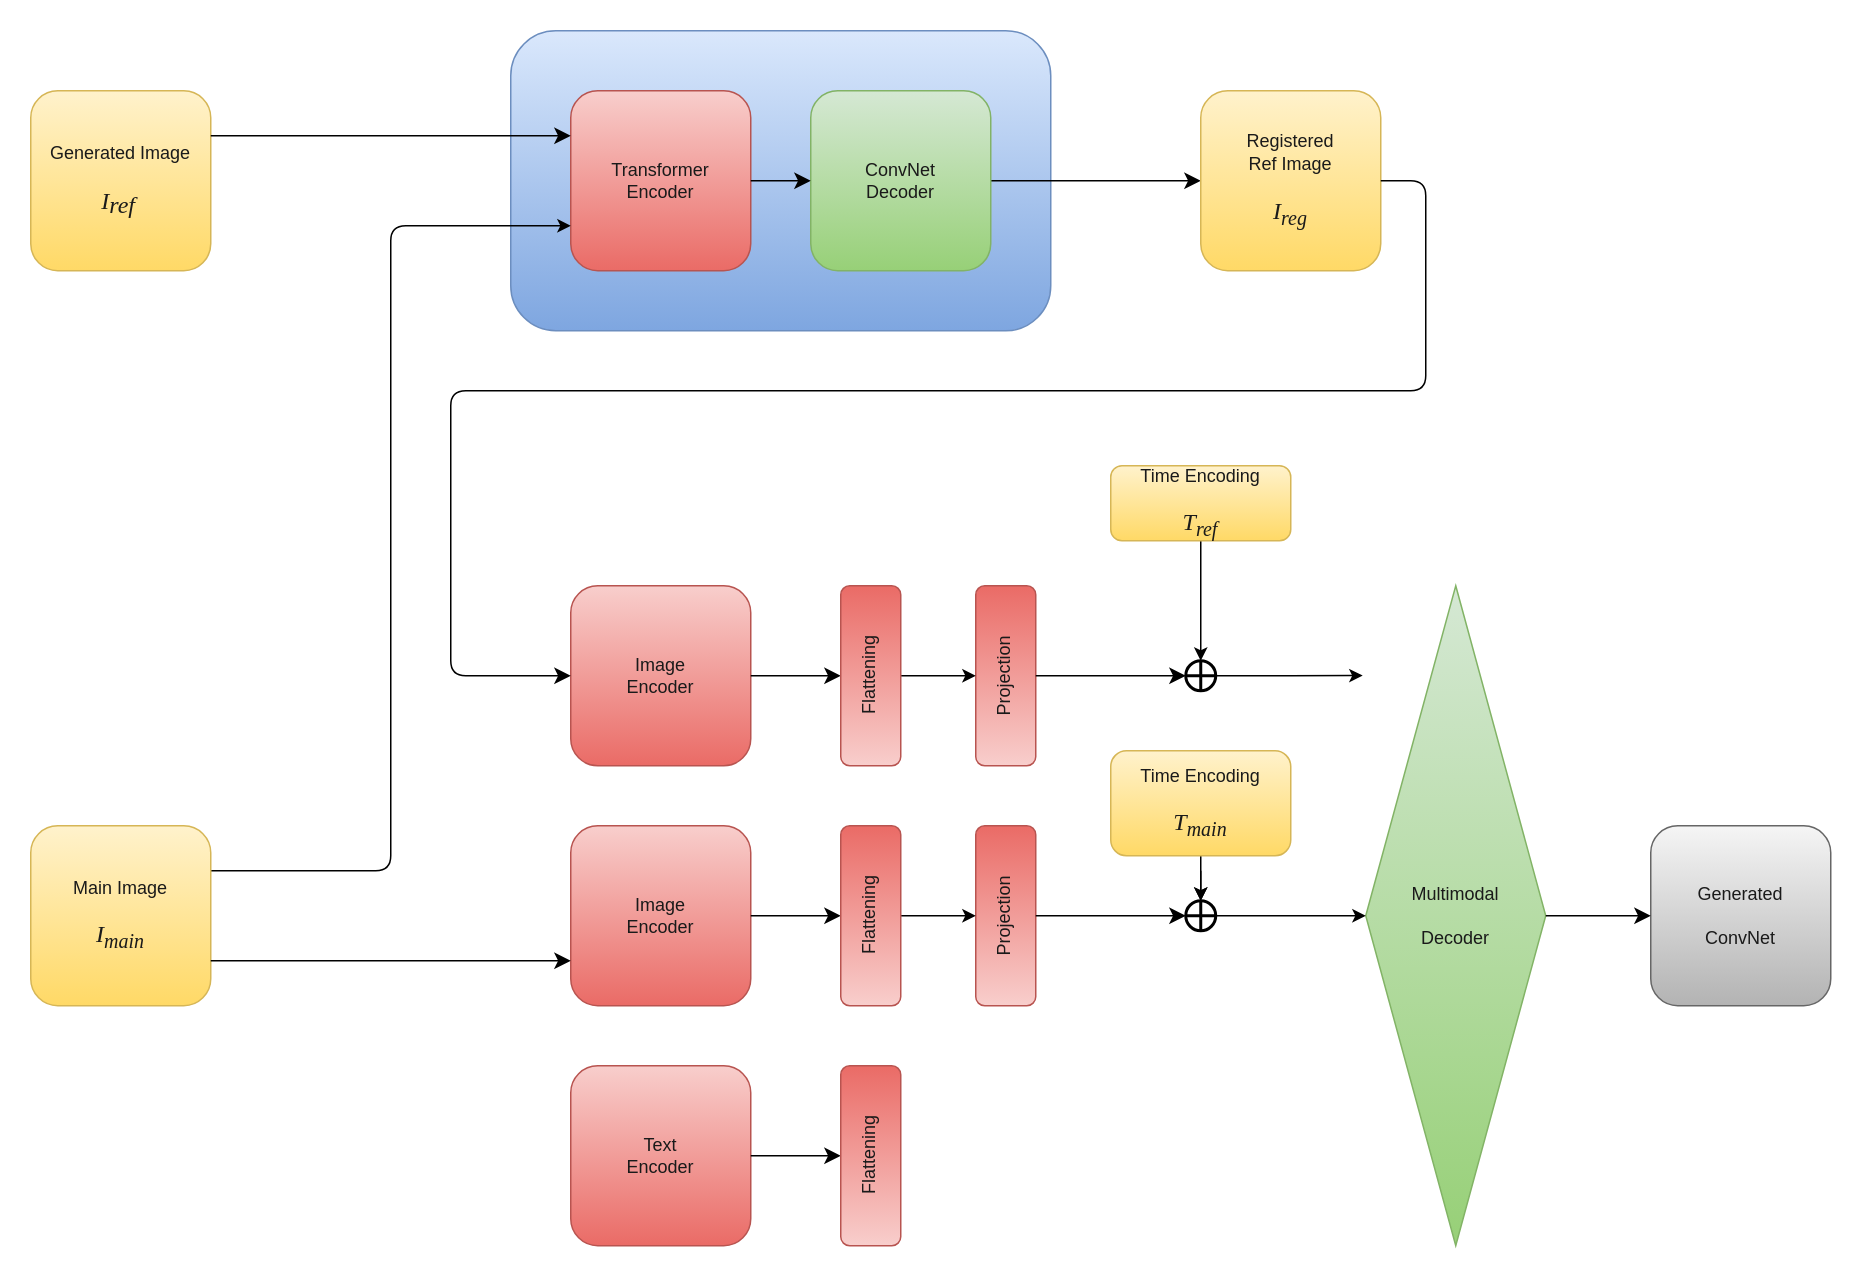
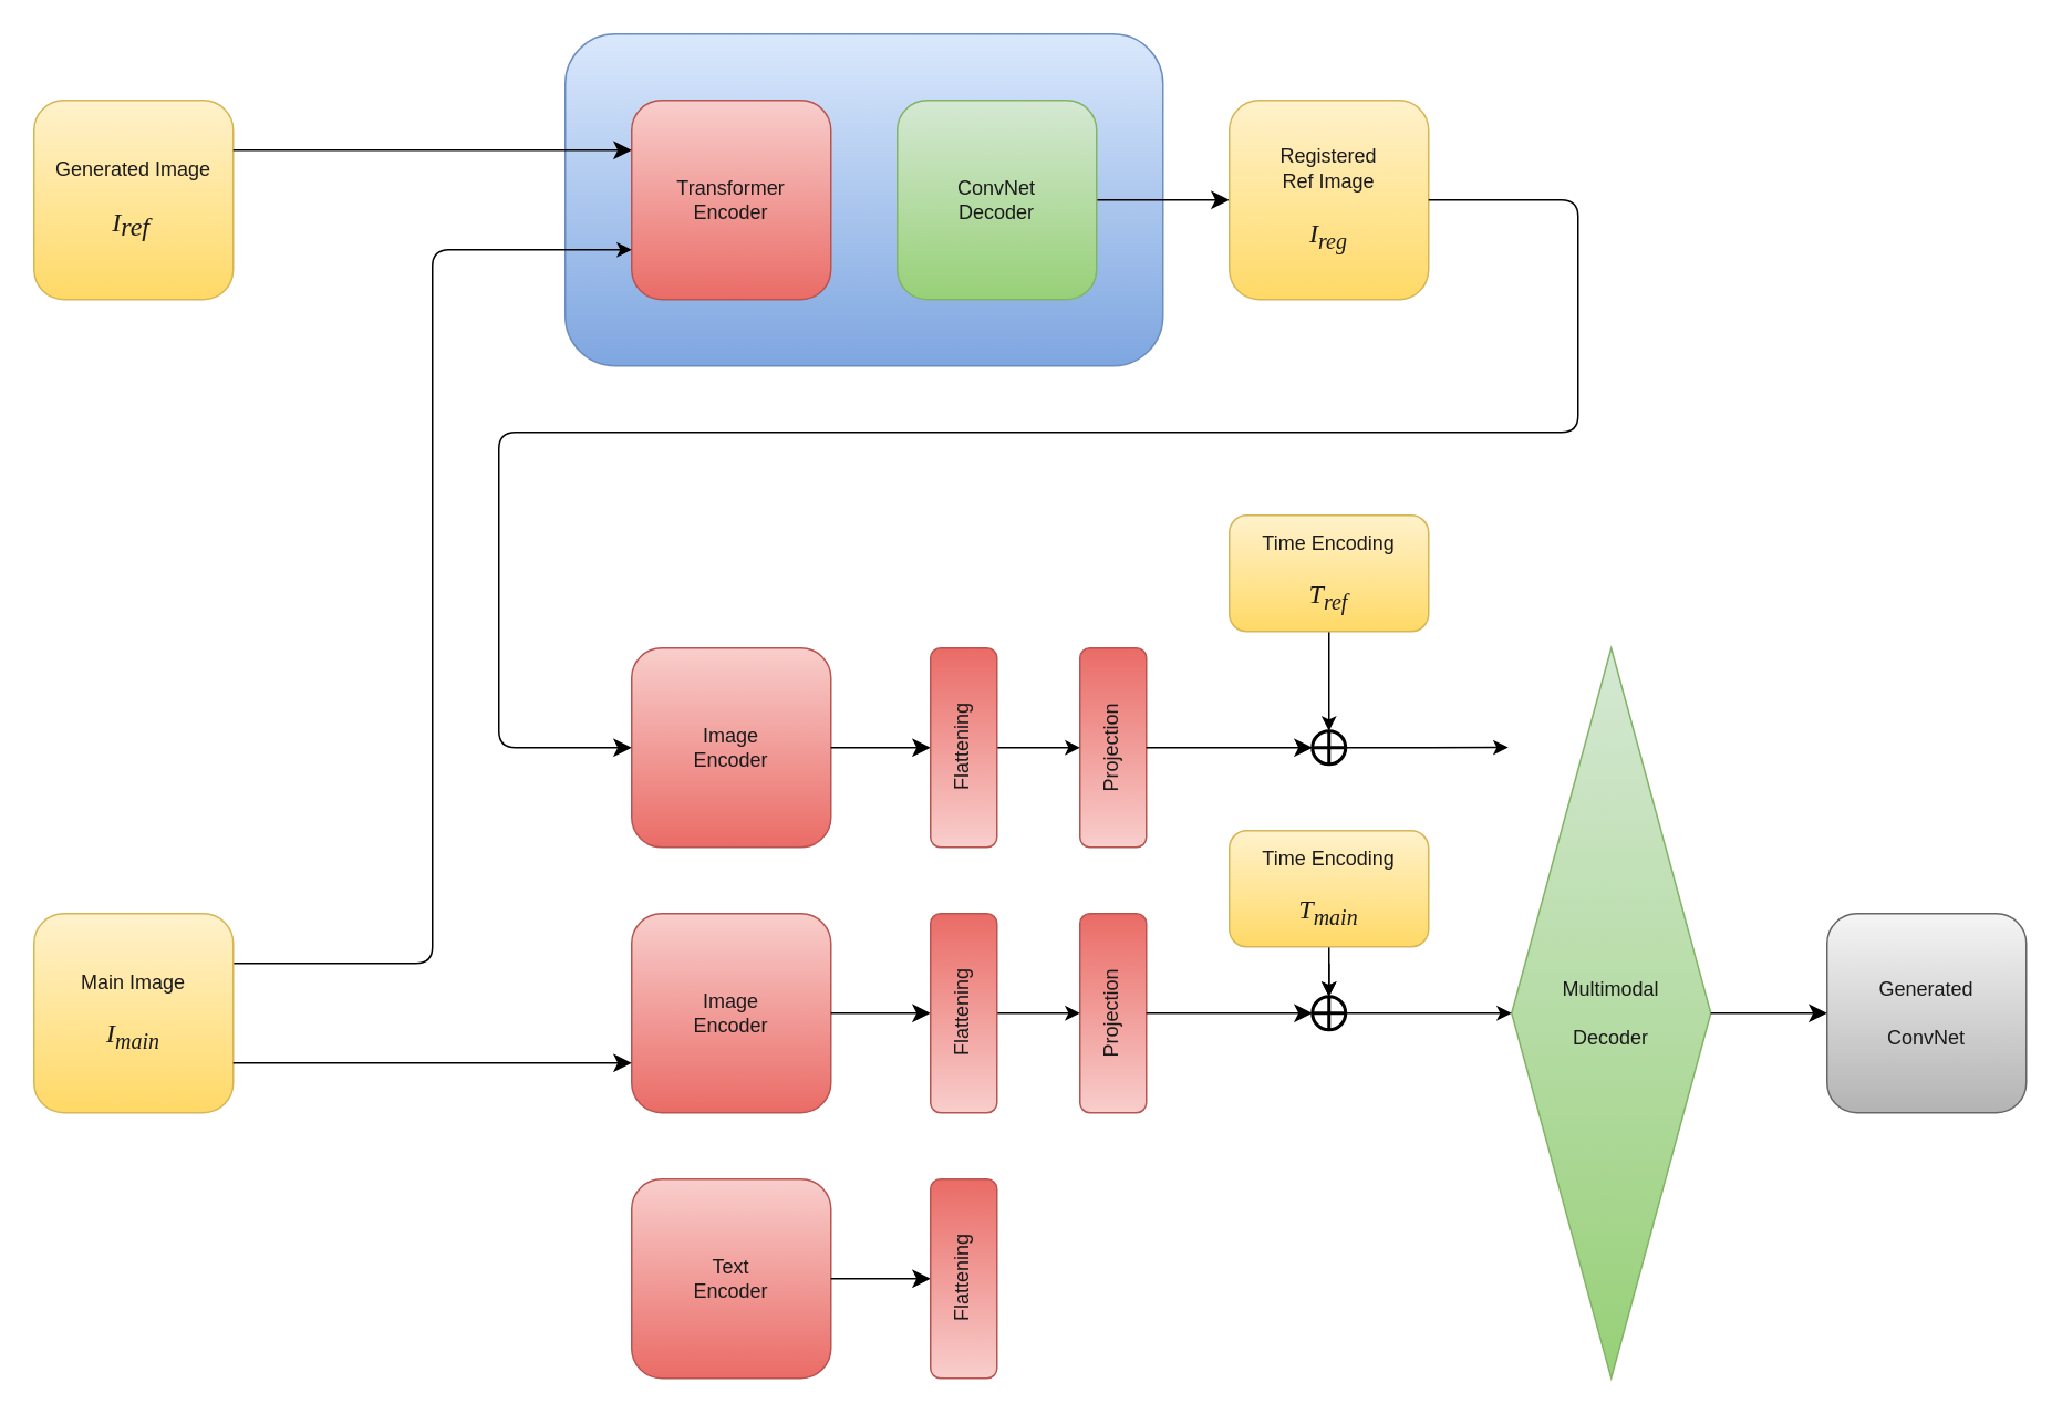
- <mxCell id="27" value="" style="endArrow=classic;html=1;rounded=0;fontSize=12;startSize=8;endSize=8;curved=1;exitX=1;exitY=0.5;exitDx=0;exitDy=0;entryX=0;entryY=0.5;entryDx=0;entryDy=0;" parent="1" source="3" target="26" edge="1"><mxGeometry width="50" height="50" relative="1" as="geometry"><mxPoint x="310" y="130" as="sourcePoint" /><mxPoint x="390" y="130" as="targetPoint" /></mxGeometry></mxCell>
- <mxCell id="9" value="&lt;font&gt;&lt;font color=&quot;#1a1a1a&quot;&gt;Registered&lt;/font&gt;&lt;br&gt;&lt;/font&gt;&lt;div&gt;&lt;font style=&quot;color: rgb(26, 26, 26);&quot;&gt;Ref Image&lt;br&gt;&lt;/font&gt;&lt;/div&gt;&lt;div&gt;&lt;font style=&quot;color: rgb(26, 26, 26);&quot;&gt;&lt;br&gt;&lt;/font&gt;&lt;/div&gt;&lt;div&gt;&lt;font face=&quot;Cambria&quot; style=&quot;color: rgb(26, 26, 26); font-size: 16px;&quot;&gt;&lt;i style=&quot;&quot;&gt;I&lt;sub style=&quot;&quot;&gt;reg&lt;/sub&gt;&lt;/i&gt;&lt;/font&gt;&lt;/div&gt;" style="rounded=1;whiteSpace=wrap;html=1;fillColor=#fff2cc;gradientColor=#ffd966;strokeColor=#d6b656;" parent="1" vertex="1"><mxGeometry x="800" y="60" width="120" height="120" as="geometry" /></mxCell>
+ <mxCell id="9" value="&lt;font&gt;&lt;font color=&quot;#1a1a1a&quot;&gt;Registered&lt;/font&gt;&lt;br&gt;&lt;/font&gt;&lt;div&gt;&lt;font style=&quot;color: rgb(26, 26, 26);&quot;&gt;Ref Image&lt;br&gt;&lt;/font&gt;&lt;/div&gt;&lt;div&gt;&lt;font style=&quot;color: rgb(26, 26, 26);&quot;&gt;&lt;br&gt;&lt;/font&gt;&lt;/div&gt;&lt;div&gt;&lt;font face=&quot;Cambria&quot; style=&quot;color: rgb(26, 26, 26); font-size: 16px;&quot;&gt;&lt;i style=&quot;&quot;&gt;I&lt;sub style=&quot;&quot;&gt;reg&lt;/sub&gt;&lt;/i&gt;&lt;/font&gt;&lt;/div&gt;" style="rounded=1;whiteSpace=wrap;html=1;fillColor=#fff2cc;gradientColor=#ffd966;strokeColor=#d6b656;" parent="1" vertex="1"><mxGeometry x="740" y="60" width="120" height="120" as="geometry" /></mxCell>
- <mxCell id="33" value="&lt;div&gt;&lt;font style=&quot;color: rgb(26, 26, 26);&quot;&gt;Time Encoding&lt;/font&gt;&lt;/div&gt;&lt;div&gt;&lt;font style=&quot;color: rgb(26, 26, 26);&quot;&gt;&lt;br&gt;&lt;/font&gt;&lt;/div&gt;&lt;i&gt;&lt;font style=&quot;color: rgb(26, 26, 26); font-size: 16px;&quot; face=&quot;Cambria&quot;&gt;T&lt;sub style=&quot;&quot;&gt;ref&lt;/sub&gt;&lt;/font&gt;&lt;/i&gt;" style="rounded=1;whiteSpace=wrap;html=1;fillColor=#fff2cc;gradientColor=#ffd966;strokeColor=#d6b656;" parent="1" vertex="1"><mxGeometry x="740" y="310" width="120" height="50" as="geometry" /></mxCell>
+ <mxCell id="33" value="&lt;div&gt;&lt;font style=&quot;color: rgb(26, 26, 26);&quot;&gt;Time Encoding&lt;/font&gt;&lt;/div&gt;&lt;div&gt;&lt;font style=&quot;color: rgb(26, 26, 26);&quot;&gt;&lt;br&gt;&lt;/font&gt;&lt;/div&gt;&lt;i&gt;&lt;font style=&quot;color: rgb(26, 26, 26); font-size: 16px;&quot; face=&quot;Cambria&quot;&gt;T&lt;sub style=&quot;&quot;&gt;ref&lt;/sub&gt;&lt;/font&gt;&lt;/i&gt;" style="rounded=1;whiteSpace=wrap;html=1;fillColor=#fff2cc;gradientColor=#ffd966;strokeColor=#d6b656;" parent="1" vertex="1"><mxGeometry x="740" y="310" width="120" height="70" as="geometry" /></mxCell>
